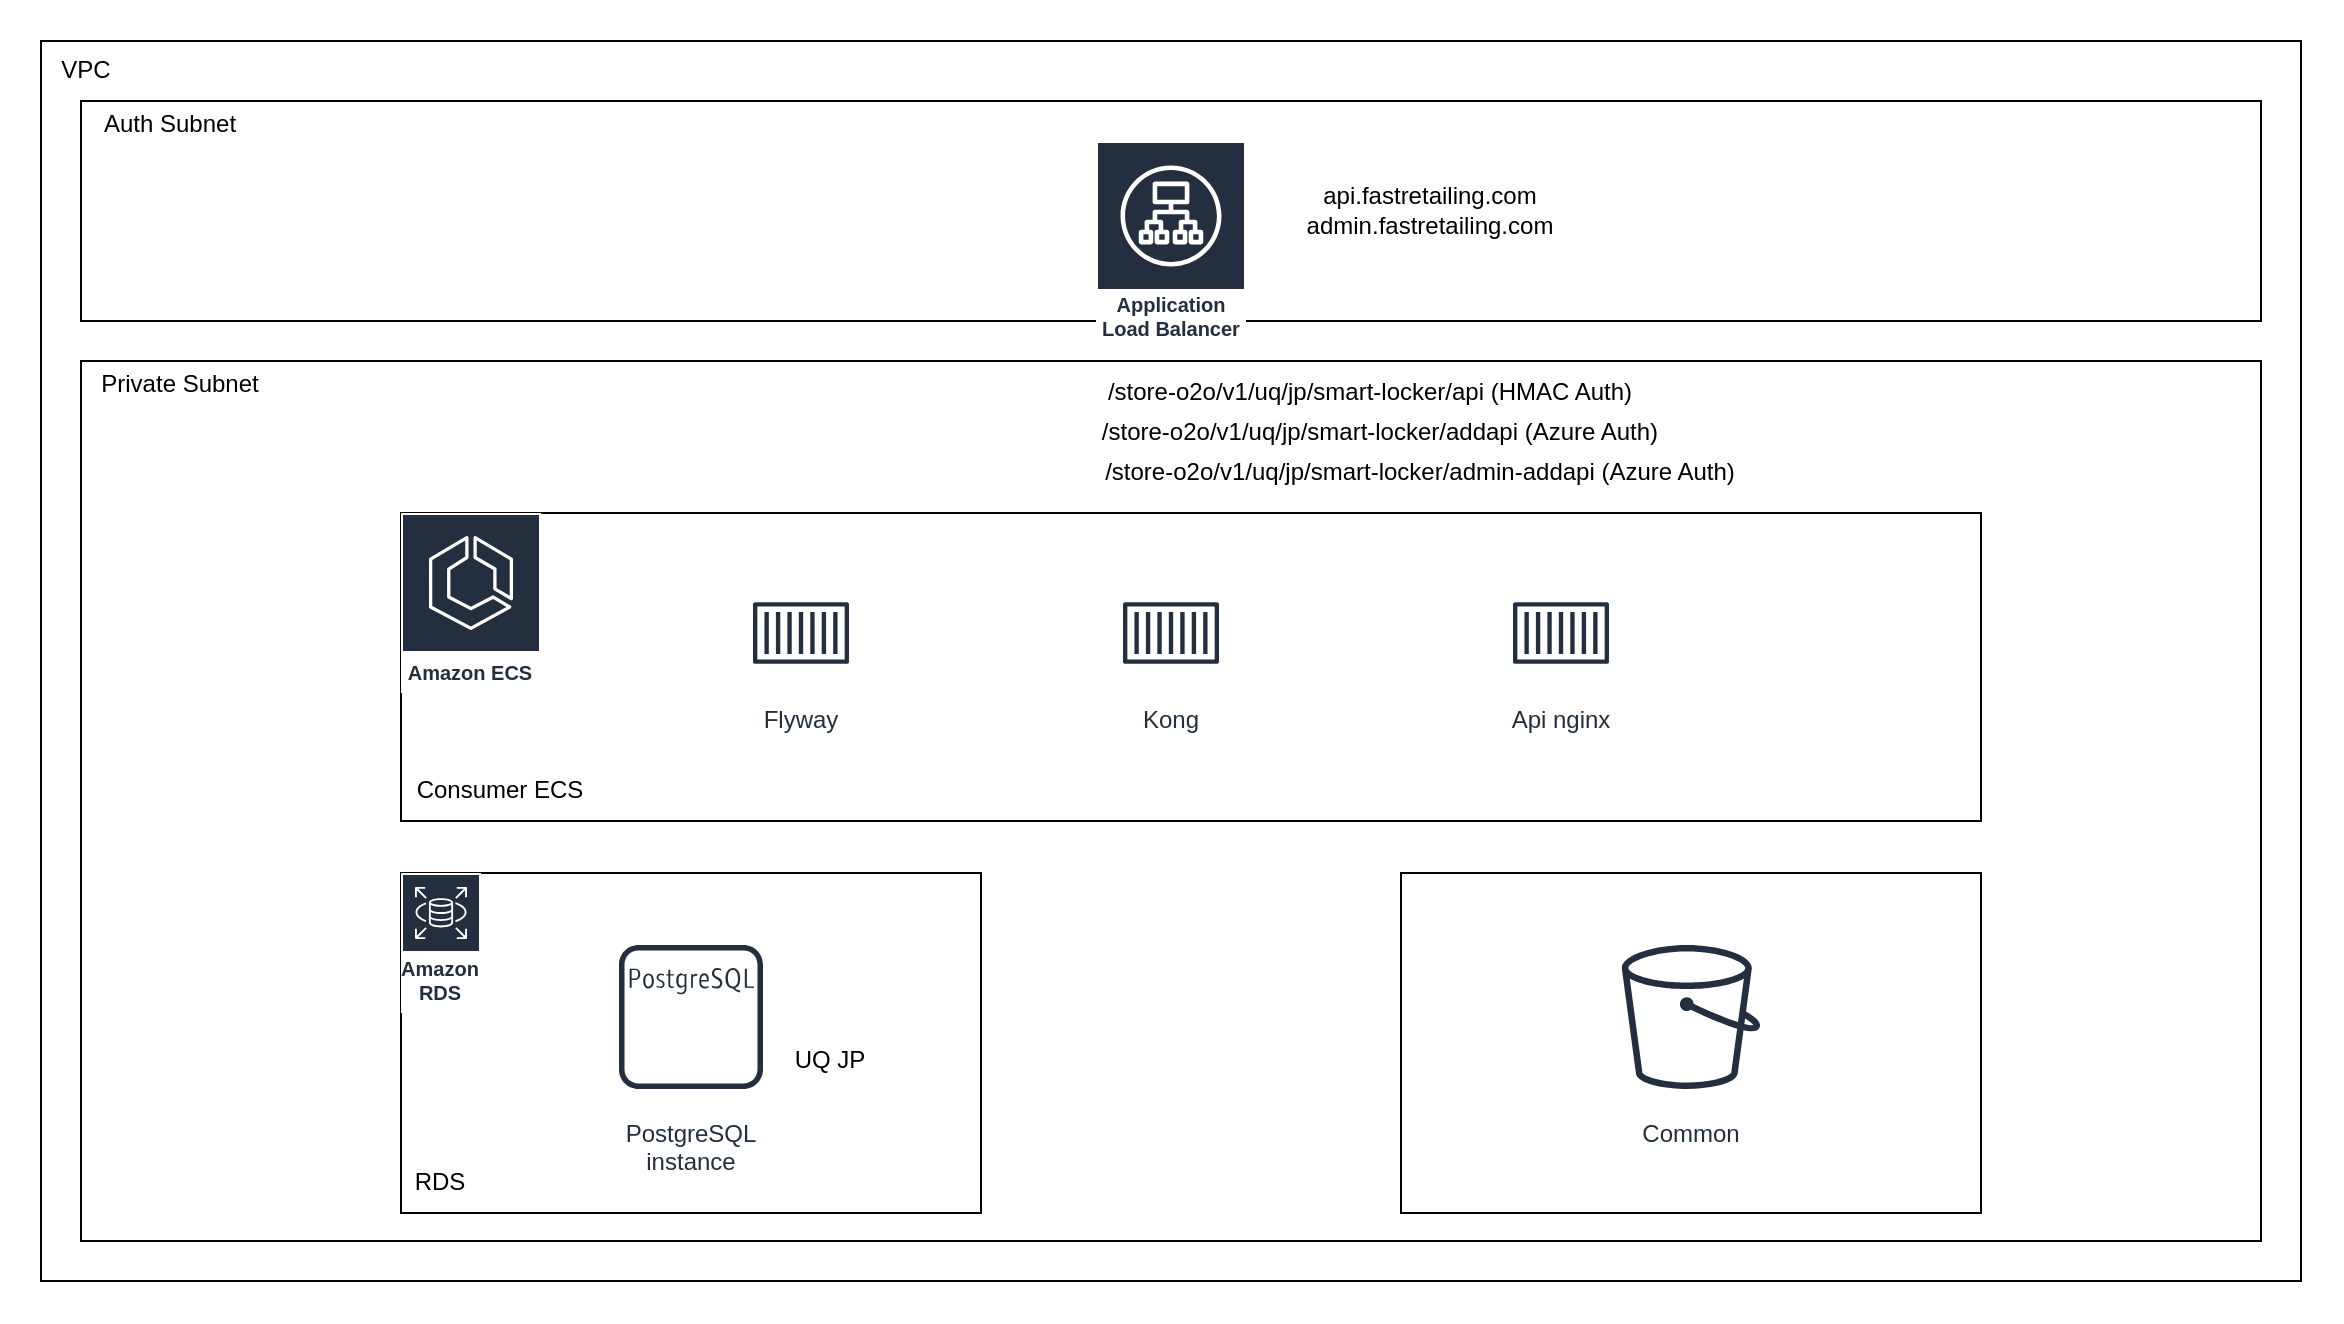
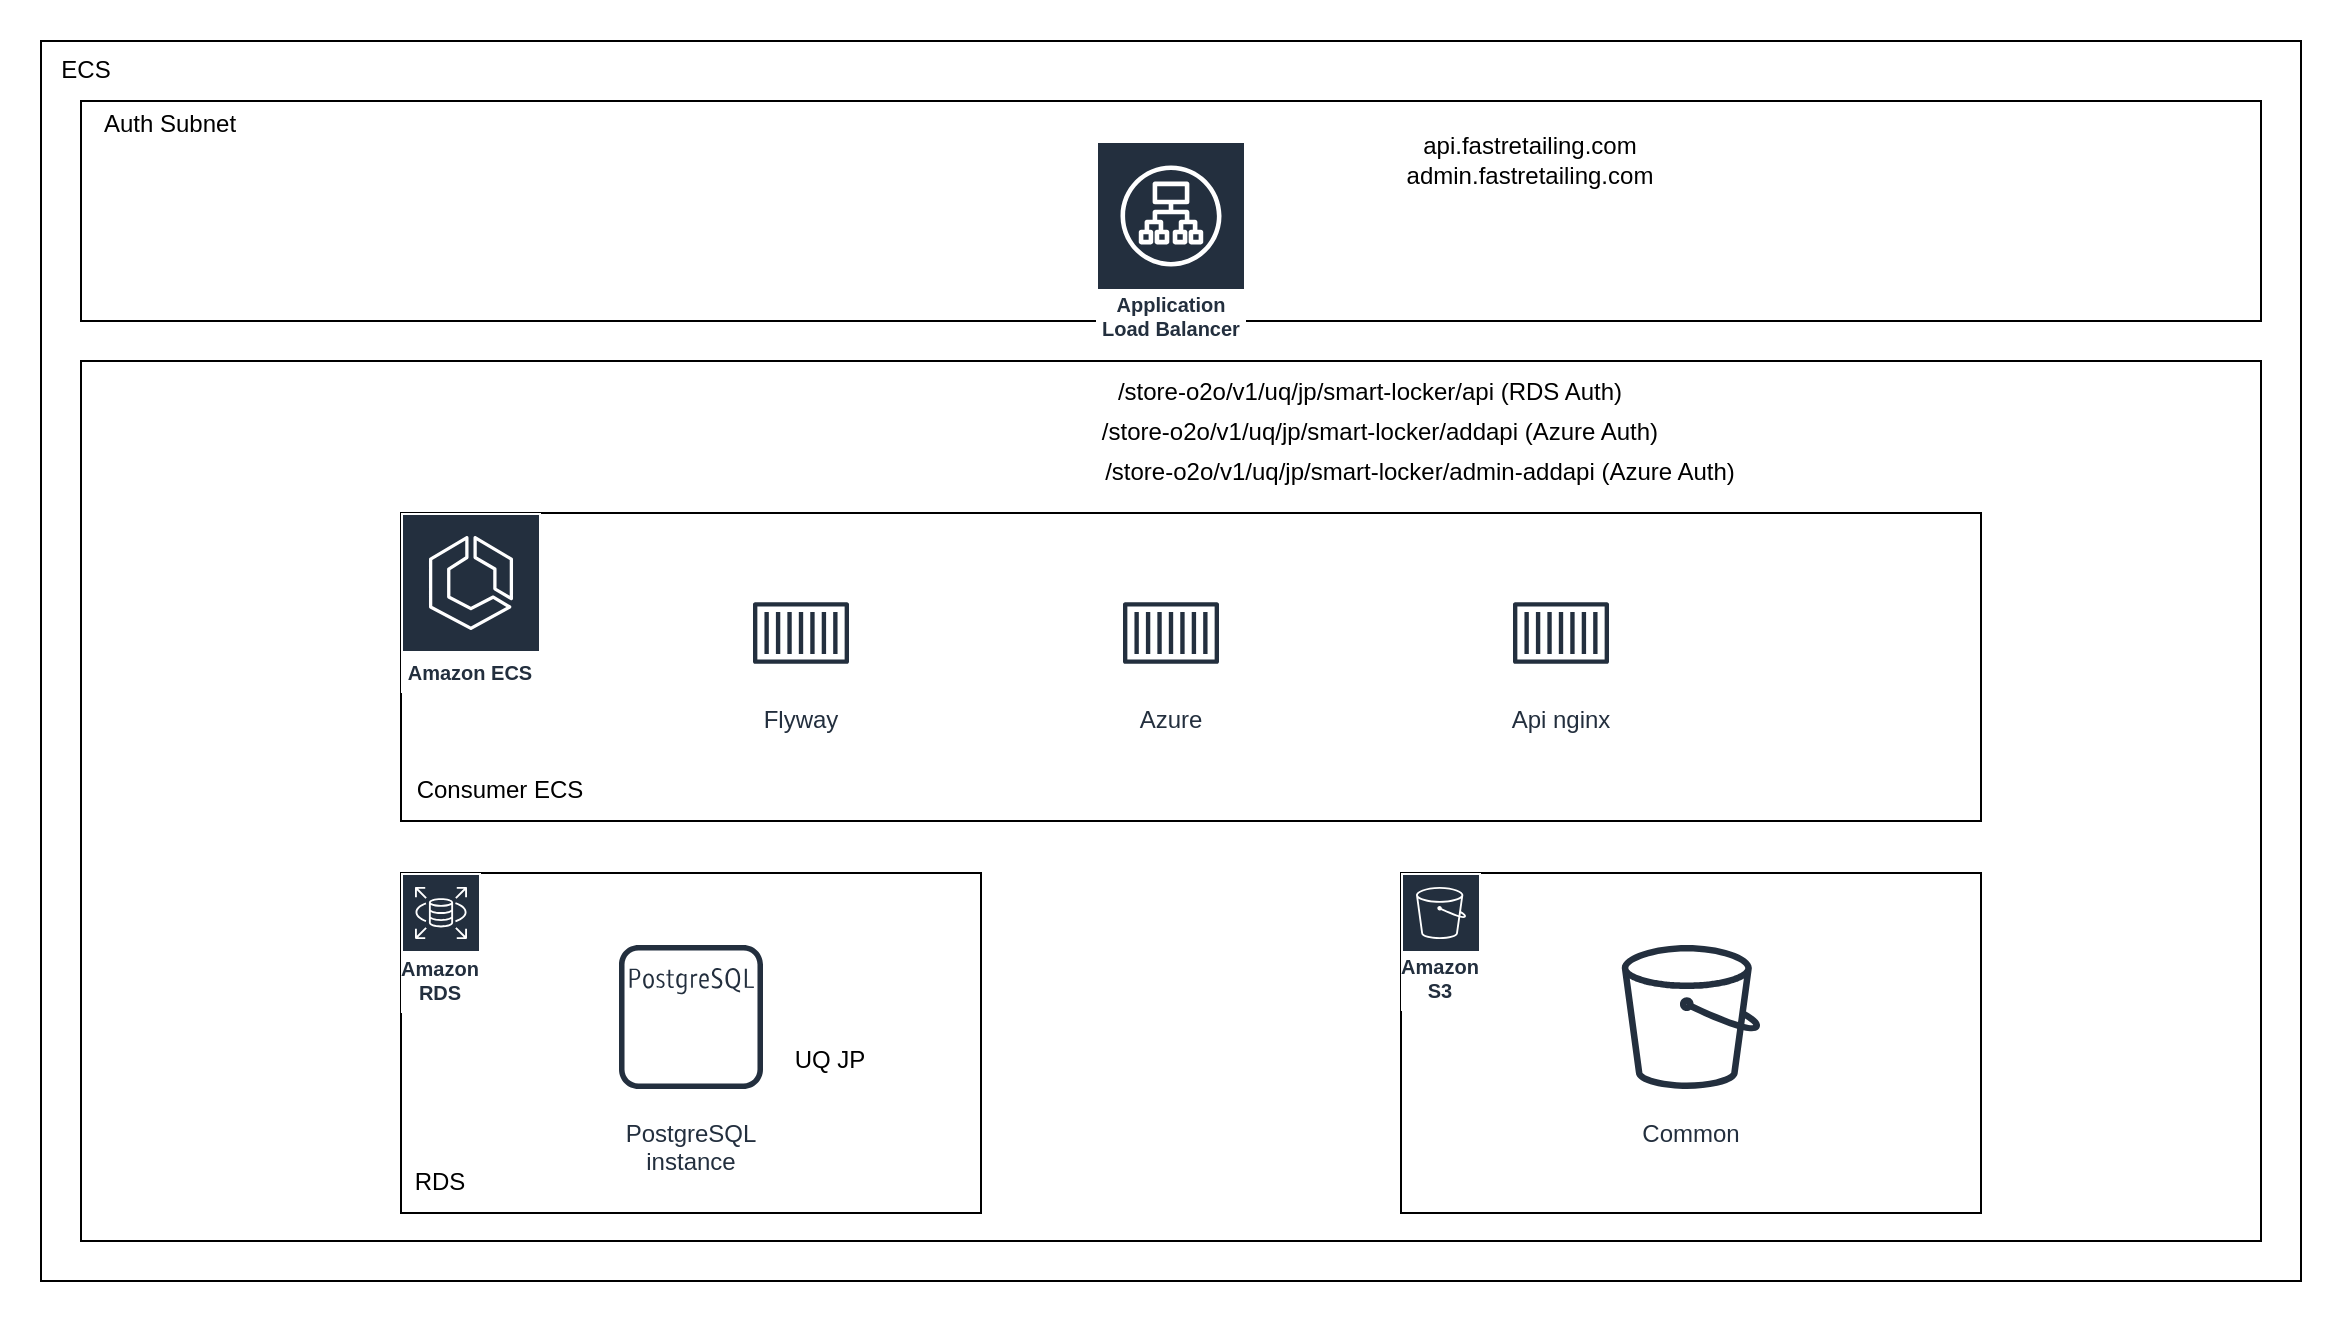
- <mxCell id="3" value="VPC" style="text;html=1;strokeColor=none;fillColor=none;align=center;verticalAlign=middle;whiteSpace=wrap;rounded=0;" vertex="1" parent="1"><mxGeometry x="23" y="25" width="40" height="20" as="geometry" /></mxCell>
+ <mxCell id="3" value="ECS" style="text;html=1;strokeColor=none;fillColor=none;align=center;verticalAlign=middle;whiteSpace=wrap;rounded=0;" vertex="1" parent="1"><mxGeometry x="23" y="25" width="40" height="20" as="geometry" /></mxCell>
- <mxCell id="8" value="api.fastretailing.com&lt;br&gt;admin.fastretailing.com" style="text;html=1;strokeColor=none;fillColor=none;align=center;verticalAlign=middle;whiteSpace=wrap;rounded=0;" vertex="1" parent="1"><mxGeometry x="630" y="85" width="170" height="40" as="geometry" /></mxCell>
+ <mxCell id="8" value="api.fastretailing.com&lt;br&gt;admin.fastretailing.com" style="text;html=1;strokeColor=none;fillColor=none;align=center;verticalAlign=middle;whiteSpace=wrap;rounded=0;" vertex="1" parent="1"><mxGeometry x="680" y="60" width="170" height="40" as="geometry" /></mxCell>
- <mxCell id="7" value="Private Subnet" style="text;html=1;strokeColor=none;fillColor=none;align=center;verticalAlign=middle;whiteSpace=wrap;rounded=0;" vertex="1" parent="1"><mxGeometry x="40" y="182" width="100" height="20" as="geometry" /></mxCell>
- <mxCell id="16" value="/store-o2o/v1/uq/jp/smart-locker/api (HMAC Auth)" style="text;html=1;strokeColor=none;fillColor=none;align=center;verticalAlign=middle;whiteSpace=wrap;rounded=0;" vertex="1" parent="1"><mxGeometry x="540" y="186" width="290" height="20" as="geometry" /></mxCell>
+ <mxCell id="16" value="/store-o2o/v1/uq/jp/smart-locker/api (RDS Auth)" style="text;html=1;strokeColor=none;fillColor=none;align=center;verticalAlign=middle;whiteSpace=wrap;rounded=0;" vertex="1" parent="1"><mxGeometry x="540" y="186" width="290" height="20" as="geometry" /></mxCell>
- <mxCell id="15" value="Kong" style="sketch=0;outlineConnect=0;fontColor=#232F3E;gradientColor=none;strokeColor=#232F3E;fillColor=#ffffff;dashed=0;verticalLabelPosition=bottom;verticalAlign=top;align=center;html=1;fontSize=12;fontStyle=0;aspect=fixed;shape=mxgraph.aws4.resourceIcon;resIcon=mxgraph.aws4.container_1;" vertex="1" parent="1"><mxGeometry x="555" y="286" width="60" height="60" as="geometry" /></mxCell>
+ <mxCell id="15" value="Azure" style="sketch=0;outlineConnect=0;fontColor=#232F3E;gradientColor=none;strokeColor=#232F3E;fillColor=#ffffff;dashed=0;verticalLabelPosition=bottom;verticalAlign=top;align=center;html=1;fontSize=12;fontStyle=0;aspect=fixed;shape=mxgraph.aws4.resourceIcon;resIcon=mxgraph.aws4.container_1;" vertex="1" parent="1"><mxGeometry x="555" y="286" width="60" height="60" as="geometry" /></mxCell>
+ <mxCell id="24" value="Amazon S3" style="sketch=0;outlineConnect=0;fontColor=#232F3E;gradientColor=none;strokeColor=#ffffff;fillColor=#232F3E;dashed=0;verticalLabelPosition=middle;verticalAlign=bottom;align=center;html=1;whiteSpace=wrap;fontSize=10;fontStyle=1;spacing=3;shape=mxgraph.aws4.productIcon;prIcon=mxgraph.aws4.s3;" vertex="1" parent="1"><mxGeometry x="700" y="436" width="40" height="69" as="geometry" /></mxCell>
